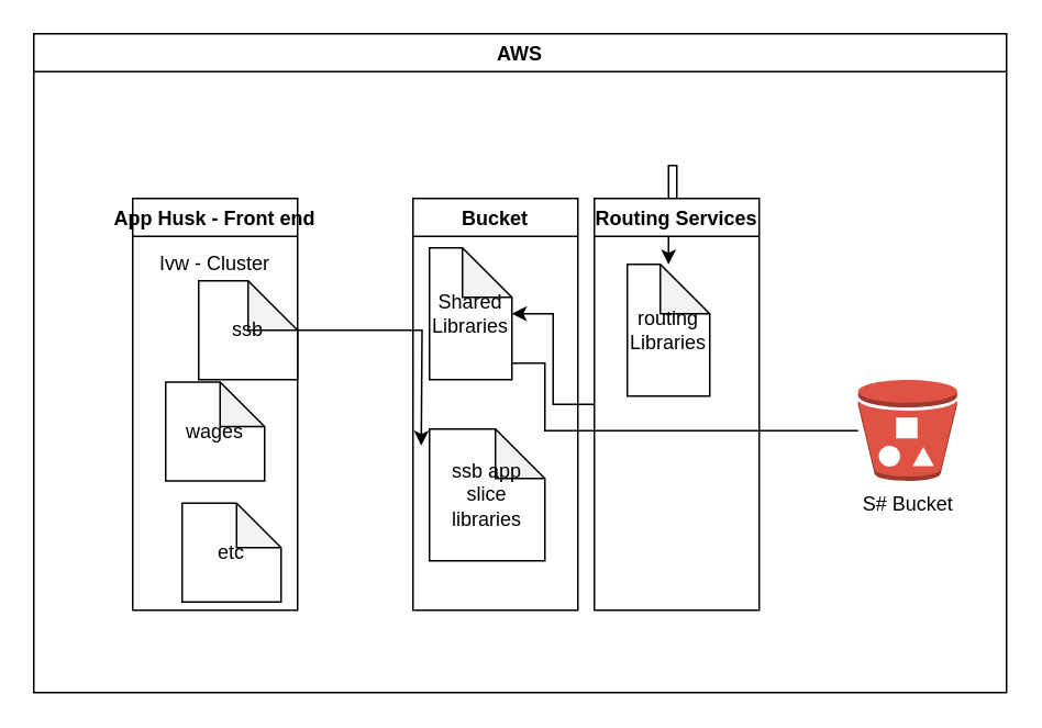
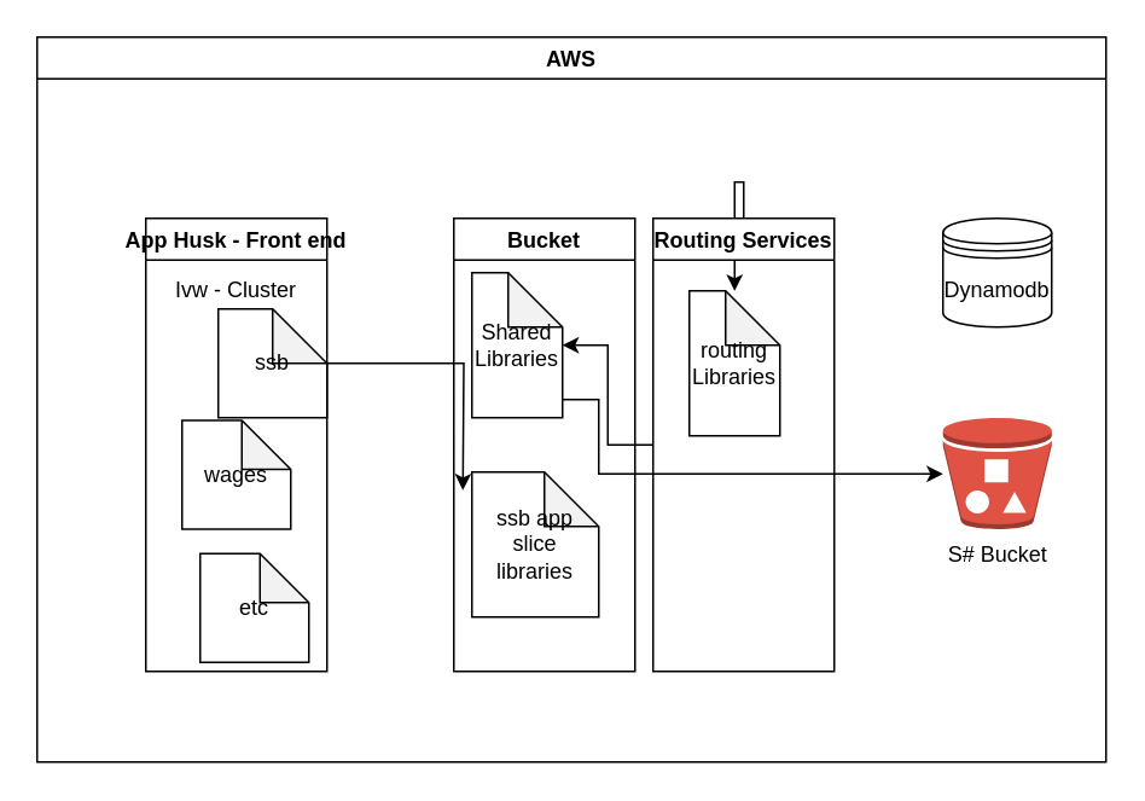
+ <mxCell id="16" value="Dynamodb" style="shape=datastore;whiteSpace=wrap;html=1;" parent="15" vertex="1"><mxGeometry x="500" y="100" width="60" height="60" as="geometry" /></mxCell>
- <mxCell id="18" style="edgeStyle=orthogonalEdgeStyle;rounded=0;orthogonalLoop=1;jettySize=auto;html=1;endArrow=none;" parent="1" source="9" target="17" edge="1"><mxGeometry relative="1" as="geometry"><Array as="points"><mxPoint x="330" y="220" /><mxPoint x="330" y="261" /></Array></mxGeometry></mxCell>
+ <mxCell id="18" style="edgeStyle=orthogonalEdgeStyle;rounded=0;orthogonalLoop=1;jettySize=auto;html=1;" parent="1" source="9" target="17" edge="1"><mxGeometry relative="1" as="geometry"><Array as="points"><mxPoint x="330" y="220" /><mxPoint x="330" y="261" /></Array></mxGeometry></mxCell>
